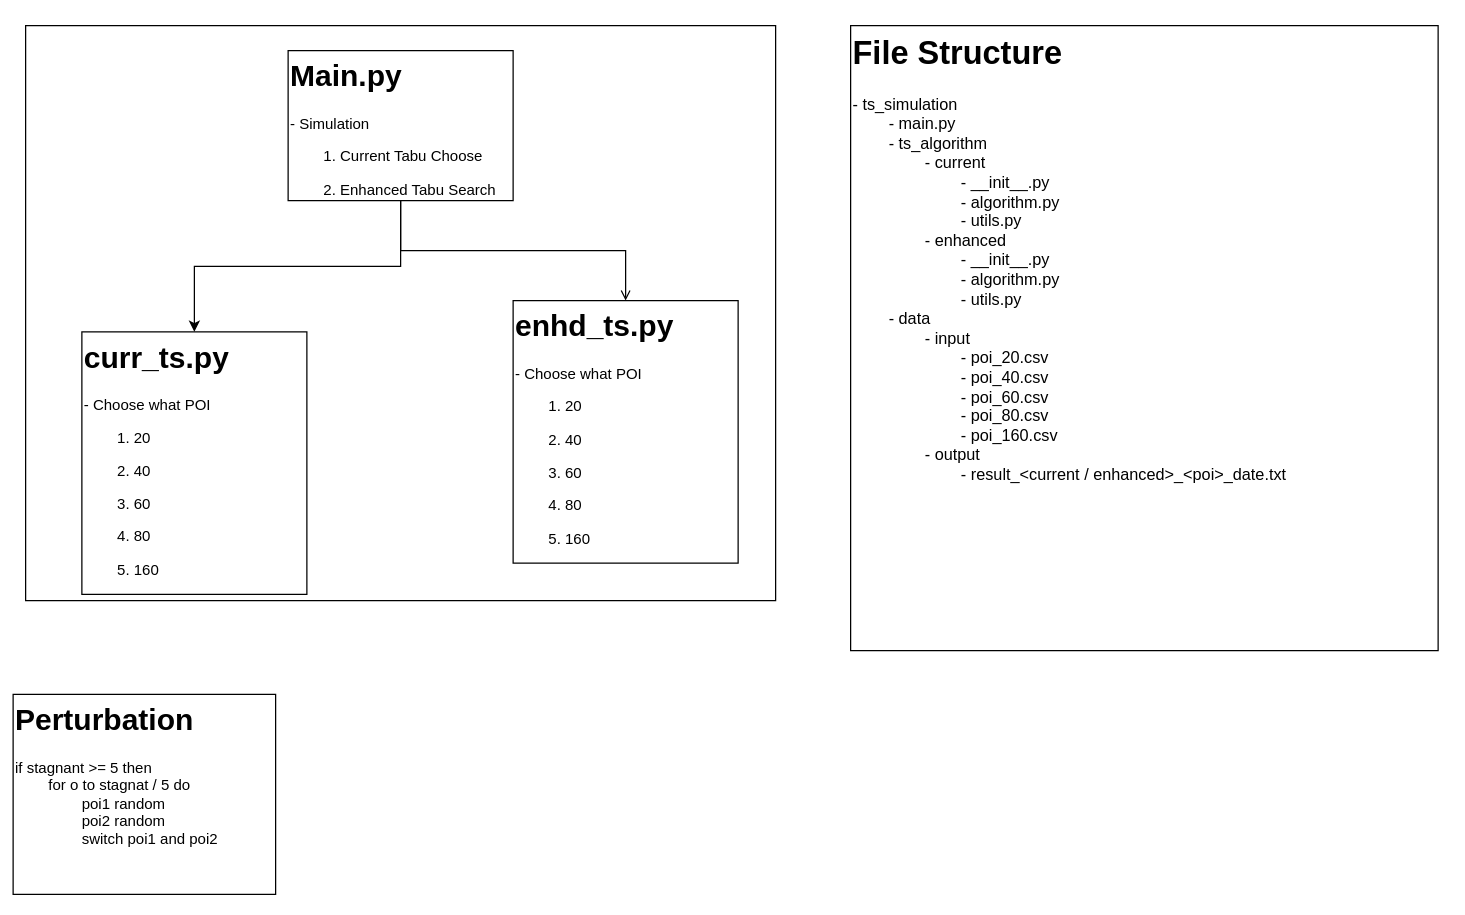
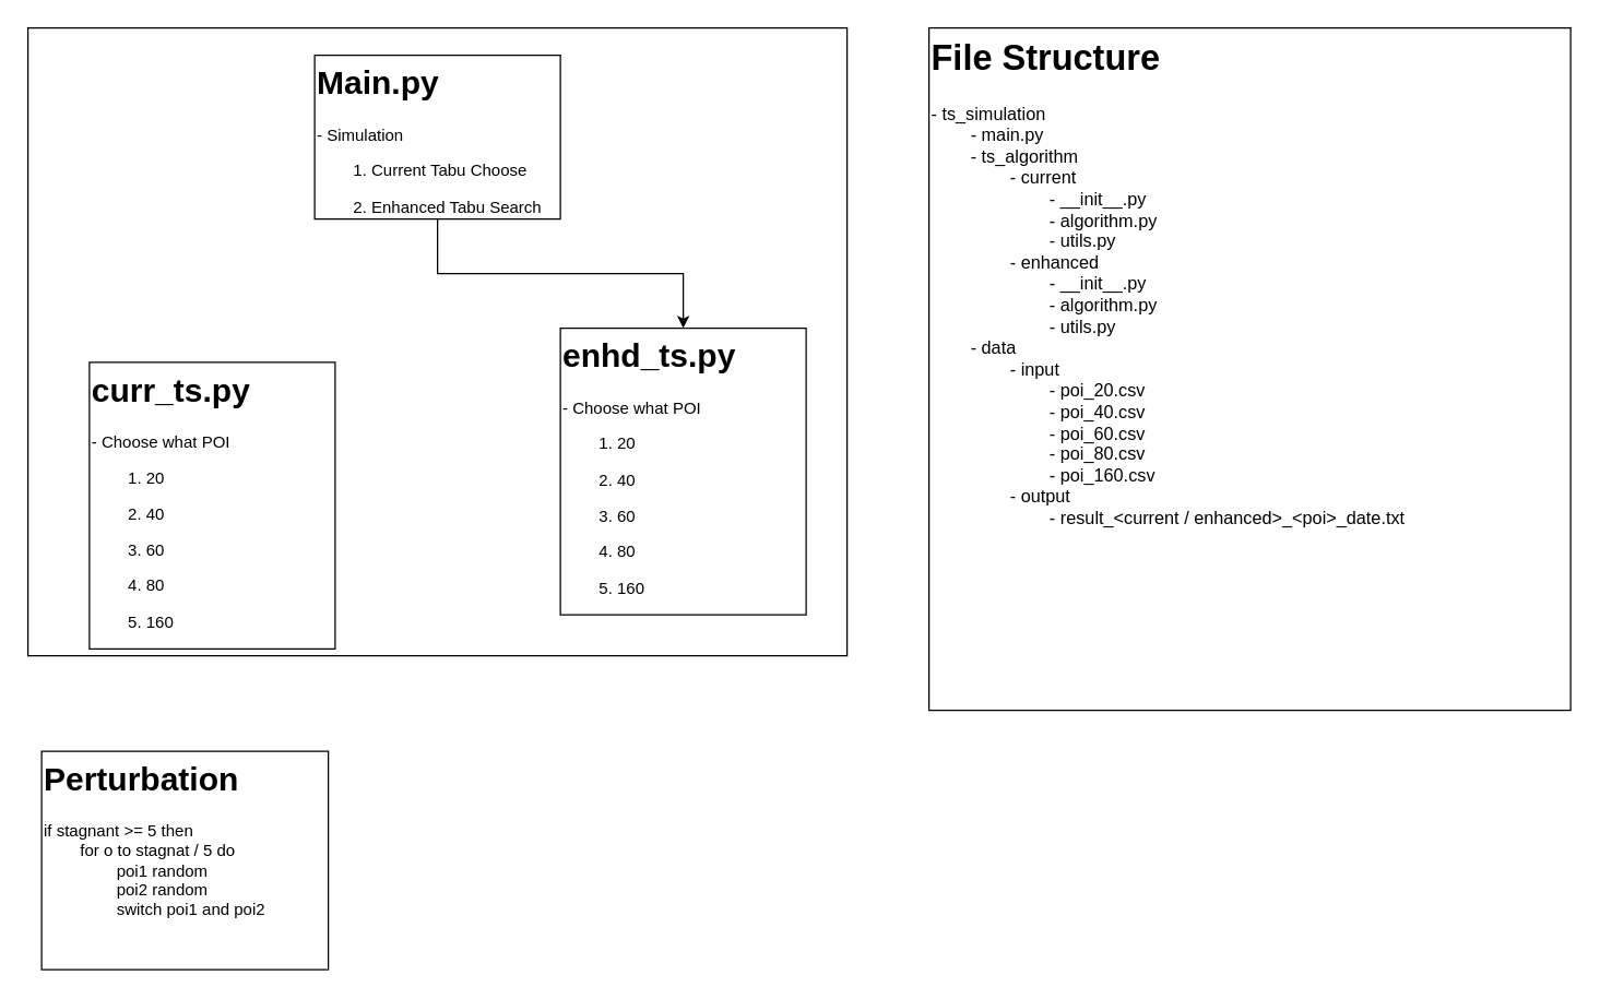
- <mxCell id="4" style="edgeStyle=orthogonalEdgeStyle;rounded=0;orthogonalLoop=1;jettySize=auto;html=1;entryX=0.5;entryY=0;entryDx=0;entryDy=0;" parent="2" source="6" target="7" edge="1"><mxGeometry relative="1" as="geometry" /></mxCell>
- <mxCell id="5" style="edgeStyle=orthogonalEdgeStyle;rounded=0;orthogonalLoop=1;jettySize=auto;html=1;entryX=0.5;entryY=0;entryDx=0;entryDy=0;endArrow=open;" parent="2" source="6" target="8" edge="1"><mxGeometry relative="1" as="geometry"><Array as="points"><mxPoint x="300" y="180" /><mxPoint x="480" y="180" /></Array></mxGeometry></mxCell>
+ <mxCell id="5" style="edgeStyle=orthogonalEdgeStyle;rounded=0;orthogonalLoop=1;jettySize=auto;html=1;entryX=0.5;entryY=0;entryDx=0;entryDy=0;" parent="2" source="6" target="8" edge="1"><mxGeometry relative="1" as="geometry"><Array as="points"><mxPoint x="300" y="180" /><mxPoint x="480" y="180" /></Array></mxGeometry></mxCell>
- <mxCell id="10" value="&lt;h1 style=&quot;margin-top: 0px;&quot;&gt;Perturbation&lt;br&gt;&lt;/h1&gt;&lt;div&gt;if stagnant &amp;gt;= 5 then&lt;/div&gt;&lt;div&gt;&lt;span style=&quot;white-space: pre;&quot;&gt;&#09;&lt;/span&gt;for o to stagnat / 5 do&lt;/div&gt;&lt;div&gt;&lt;span style=&quot;white-space: pre;&quot;&gt;&#09;&lt;/span&gt;&lt;span style=&quot;white-space: pre;&quot;&gt;&#09;&lt;/span&gt;poi1 random&lt;/div&gt;&lt;div&gt;&lt;span style=&quot;white-space: pre;&quot;&gt;&#09;&lt;/span&gt;&lt;span style=&quot;white-space: pre;&quot;&gt;&#09;&lt;/span&gt;poi2 random&lt;/div&gt;&lt;div&gt;&lt;span style=&quot;white-space: pre;&quot;&gt;&#09;&lt;/span&gt;&lt;span style=&quot;white-space: pre;&quot;&gt;&#09;&lt;/span&gt;switch poi1 and poi2&lt;/div&gt;" style="text;html=1;whiteSpace=wrap;overflow=hidden;rounded=0;strokeColor=default;fillColor=default;" parent="1" vertex="1"><mxGeometry x="10" y="555" width="210" height="160" as="geometry" /></mxCell>
+ <mxCell id="10" value="&lt;h1 style=&quot;margin-top: 0px;&quot;&gt;Perturbation&lt;br&gt;&lt;/h1&gt;&lt;div&gt;if stagnant &amp;gt;= 5 then&lt;/div&gt;&lt;div&gt;&lt;span style=&quot;white-space: pre;&quot;&gt;&#09;&lt;/span&gt;for o to stagnat / 5 do&lt;/div&gt;&lt;div&gt;&lt;span style=&quot;white-space: pre;&quot;&gt;&#09;&lt;/span&gt;&lt;span style=&quot;white-space: pre;&quot;&gt;&#09;&lt;/span&gt;poi1 random&lt;/div&gt;&lt;div&gt;&lt;span style=&quot;white-space: pre;&quot;&gt;&#09;&lt;/span&gt;&lt;span style=&quot;white-space: pre;&quot;&gt;&#09;&lt;/span&gt;poi2 random&lt;/div&gt;&lt;div&gt;&lt;span style=&quot;white-space: pre;&quot;&gt;&#09;&lt;/span&gt;&lt;span style=&quot;white-space: pre;&quot;&gt;&#09;&lt;/span&gt;switch poi1 and poi2&lt;/div&gt;" style="text;html=1;whiteSpace=wrap;overflow=hidden;rounded=0;strokeColor=default;fillColor=default;" parent="1" vertex="1"><mxGeometry x="30" y="550" width="210" height="160" as="geometry" /></mxCell>
